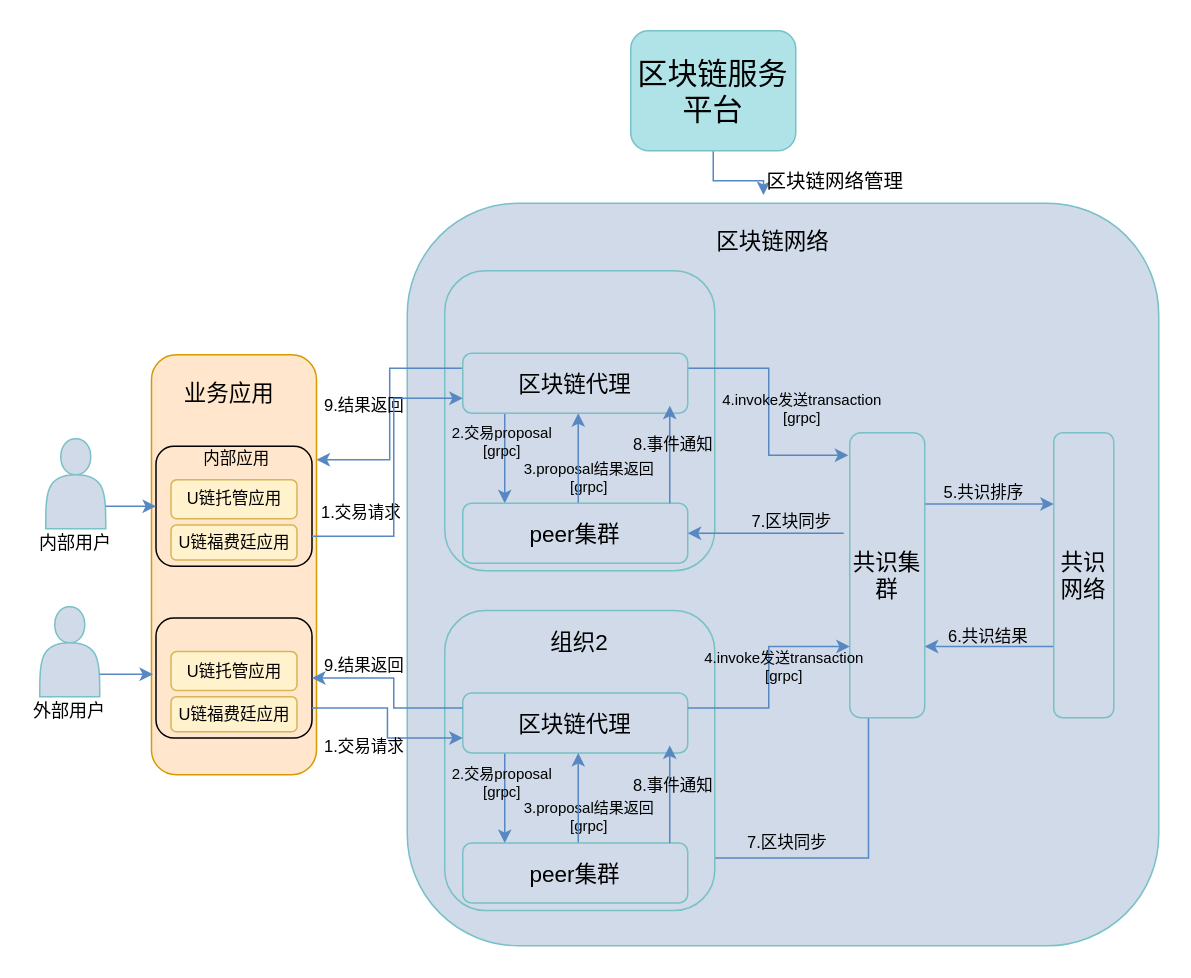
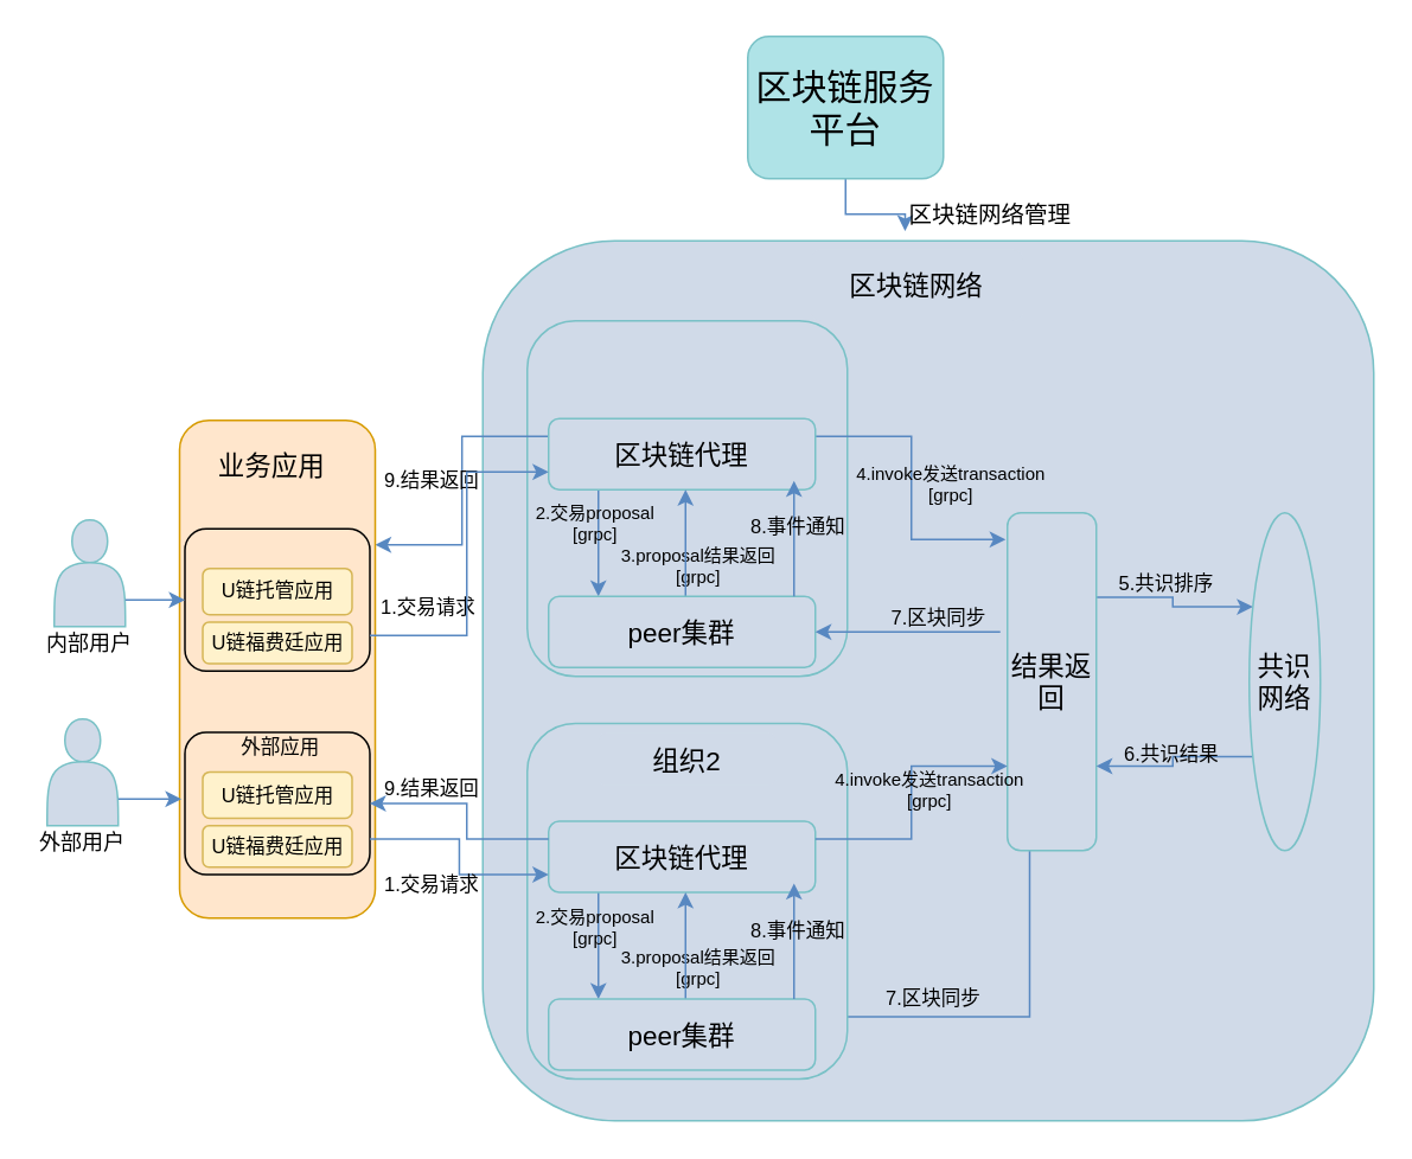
- <mxCell id="26" value="内部应用" style="rounded=1;whiteSpace=wrap;html=1;strokeColor=none;fillColor=none;fontSize=11;align=center;arcSize=50;" vertex="1" parent="22"><mxGeometry x="18.564" width="71.136" height="18.621" as="geometry" /></mxCell>
- <mxCell id="10" value="共识集群" style="rounded=1;whiteSpace=wrap;html=1;strokeColor=#78C1C6;fillColor=#D0DAE8;fontSize=15;align=center;" vertex="1" parent="1"><mxGeometry x="566" y="288" width="50" height="190" as="geometry" /></mxCell>
+ <mxCell id="10" value="结果返回" style="rounded=1;whiteSpace=wrap;html=1;strokeColor=#78C1C6;fillColor=#D0DAE8;fontSize=15;align=center;" vertex="1" parent="1"><mxGeometry x="566" y="288" width="50" height="190" as="geometry" /></mxCell>
- <mxCell id="12" value="共识网络" style="rounded=1;whiteSpace=wrap;html=1;strokeColor=#78C1C6;fillColor=#D0DAE8;fontSize=15;align=center;" vertex="1" parent="1"><mxGeometry x="702" y="288" width="40" height="190" as="geometry" /></mxCell>
+ <mxCell id="12" value="共识网络" style="ellipse;whiteSpace=wrap;html=1;strokeColor=#78C1C6;fillColor=#D0DAE8;fontSize=15;align=center;" vertex="1" parent="1"><mxGeometry x="702" y="288" width="40" height="190" as="geometry" /></mxCell>
+ <mxCell id="31" value="外部应用" style="rounded=1;whiteSpace=wrap;html=1;strokeColor=none;fillColor=none;fontSize=11;align=center;arcSize=50;" vertex="1" parent="27"><mxGeometry x="18.564" width="71.136" height="18.621" as="geometry" /></mxCell>
